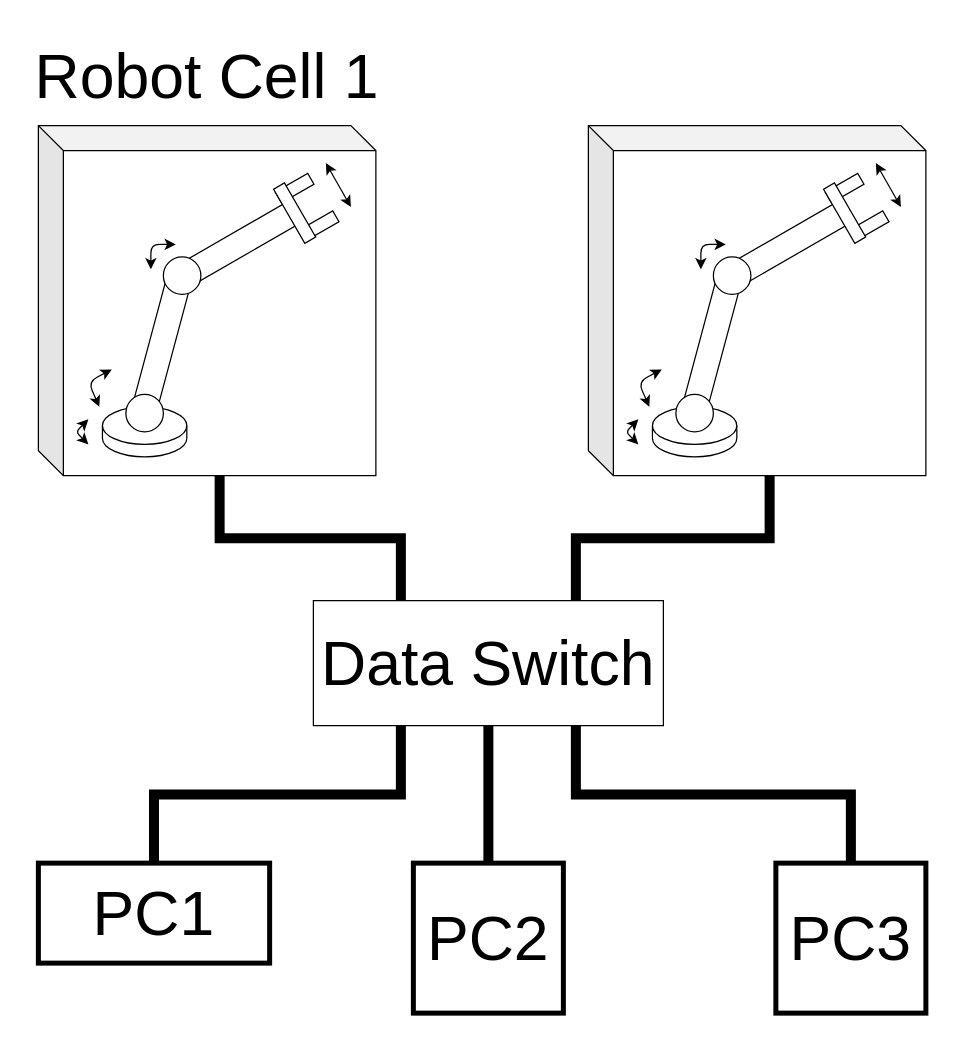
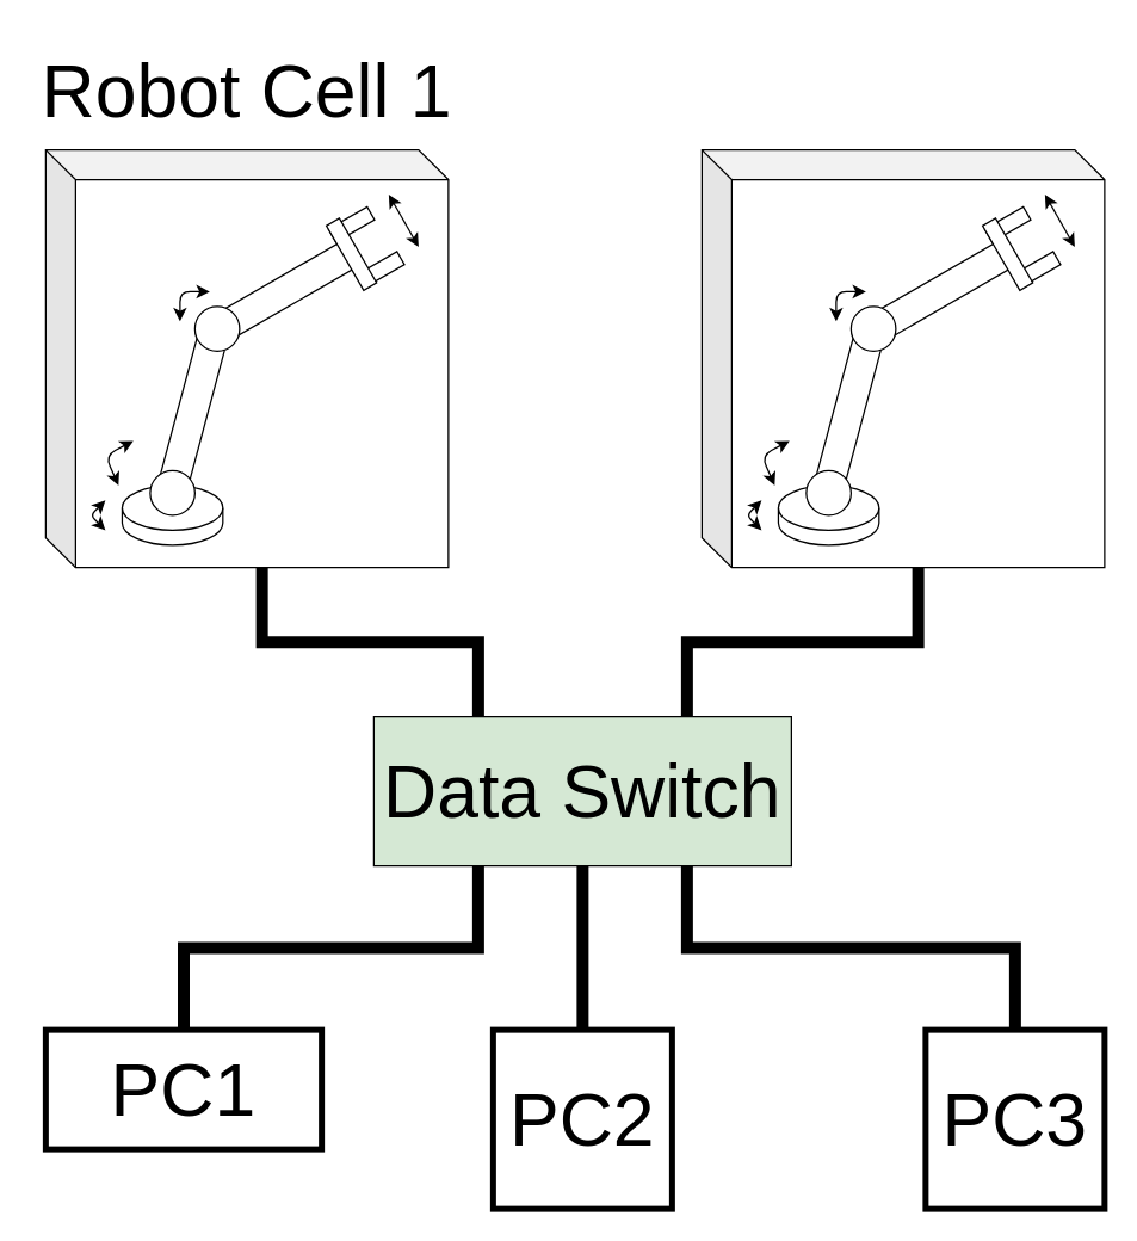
- <mxCell id="30" value="&lt;div style=&quot;font-size: 50px;&quot;&gt;&lt;font style=&quot;font-size: 50px;&quot;&gt;Data Switch&lt;/font&gt;&lt;/div&gt;" style="rounded=0;whiteSpace=wrap;html=1;" vertex="1" parent="1"><mxGeometry x="250" y="480" width="280" height="100" as="geometry" /></mxCell>
+ <mxCell id="30" value="&lt;div style=&quot;font-size: 50px;&quot;&gt;&lt;font style=&quot;font-size: 50px;&quot;&gt;Data Switch&lt;/font&gt;&lt;/div&gt;" style="rounded=0;whiteSpace=wrap;html=1;fillColor=#d5e8d4;" vertex="1" parent="1"><mxGeometry x="250" y="480" width="280" height="100" as="geometry" /></mxCell>
